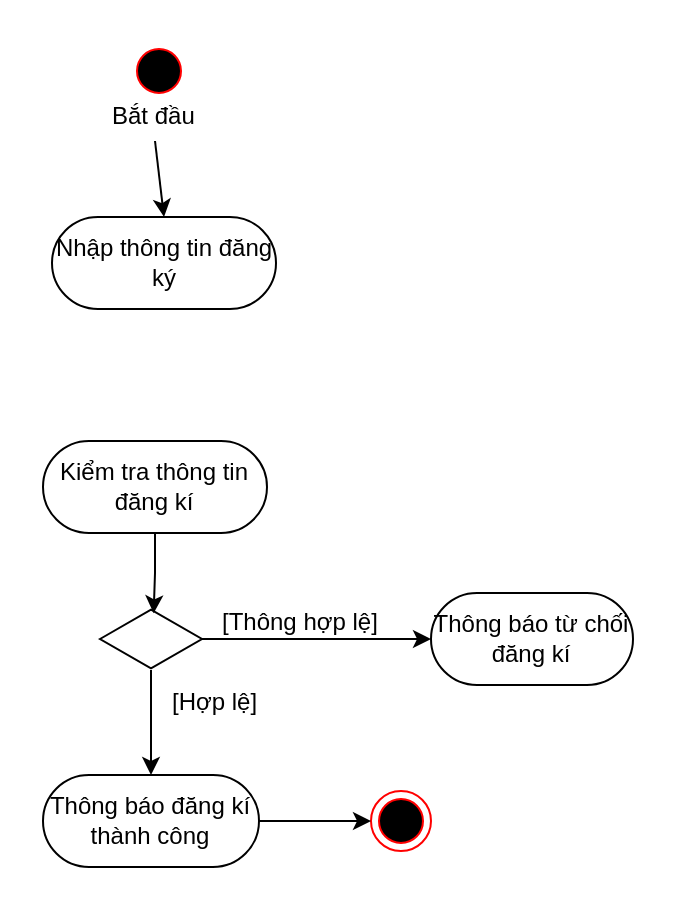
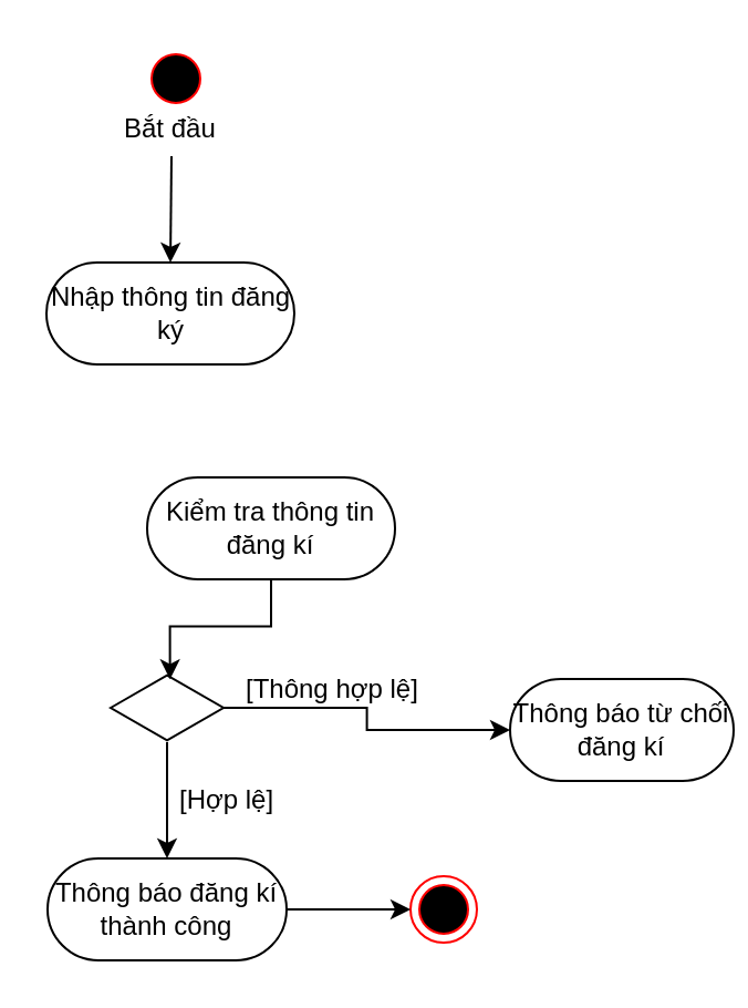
- <mxCell id="4" value="Nhập thông tin đăng ký" style="rounded=1;whiteSpace=wrap;html=1;arcSize=50;" parent="1" vertex="1"><mxGeometry x="25.5" y="108" width="112" height="46" as="geometry" /></mxCell>
+ <mxCell id="4" value="Nhập thông tin đăng ký" style="rounded=1;whiteSpace=wrap;html=1;arcSize=50;" parent="1" vertex="1"><mxGeometry x="20.5" y="118" width="112" height="46" as="geometry" /></mxCell>
- <mxCell id="9" value="Kiểm tra thông tin đăng kí" style="rounded=1;whiteSpace=wrap;html=1;arcSize=50;" parent="1" vertex="1"><mxGeometry x="21" y="220" width="112" height="46" as="geometry" /></mxCell>
+ <mxCell id="9" value="Kiểm tra thông tin đăng kí" style="rounded=1;whiteSpace=wrap;html=1;arcSize=50;" parent="1" vertex="1"><mxGeometry x="66" y="215" width="112" height="46" as="geometry" /></mxCell>
- <mxCell id="10" value="Thông báo từ chối đăng kí" style="rounded=1;whiteSpace=wrap;html=1;arcSize=50;" parent="1" vertex="1"><mxGeometry x="215" y="296" width="101" height="46" as="geometry" /></mxCell>
+ <mxCell id="10" value="Thông báo từ chối đăng kí" style="rounded=1;whiteSpace=wrap;html=1;arcSize=50;" parent="1" vertex="1"><mxGeometry x="230" y="306" width="101" height="46" as="geometry" /></mxCell>
- <mxCell id="14" value="[Hợp lệ]" style="text;html=1;resizable=0;points=[];autosize=1;align=left;verticalAlign=top;spacingTop=-4;" parent="1" vertex="1"><mxGeometry x="84" y="341" width="60" height="20" as="geometry" /></mxCell>
+ <mxCell id="14" value="[Hợp lệ]" style="text;html=1;resizable=0;points=[];autosize=1;align=left;verticalAlign=top;spacingTop=-4;" parent="1" vertex="1"><mxGeometry x="79" y="351" width="60" height="20" as="geometry" /></mxCell>
